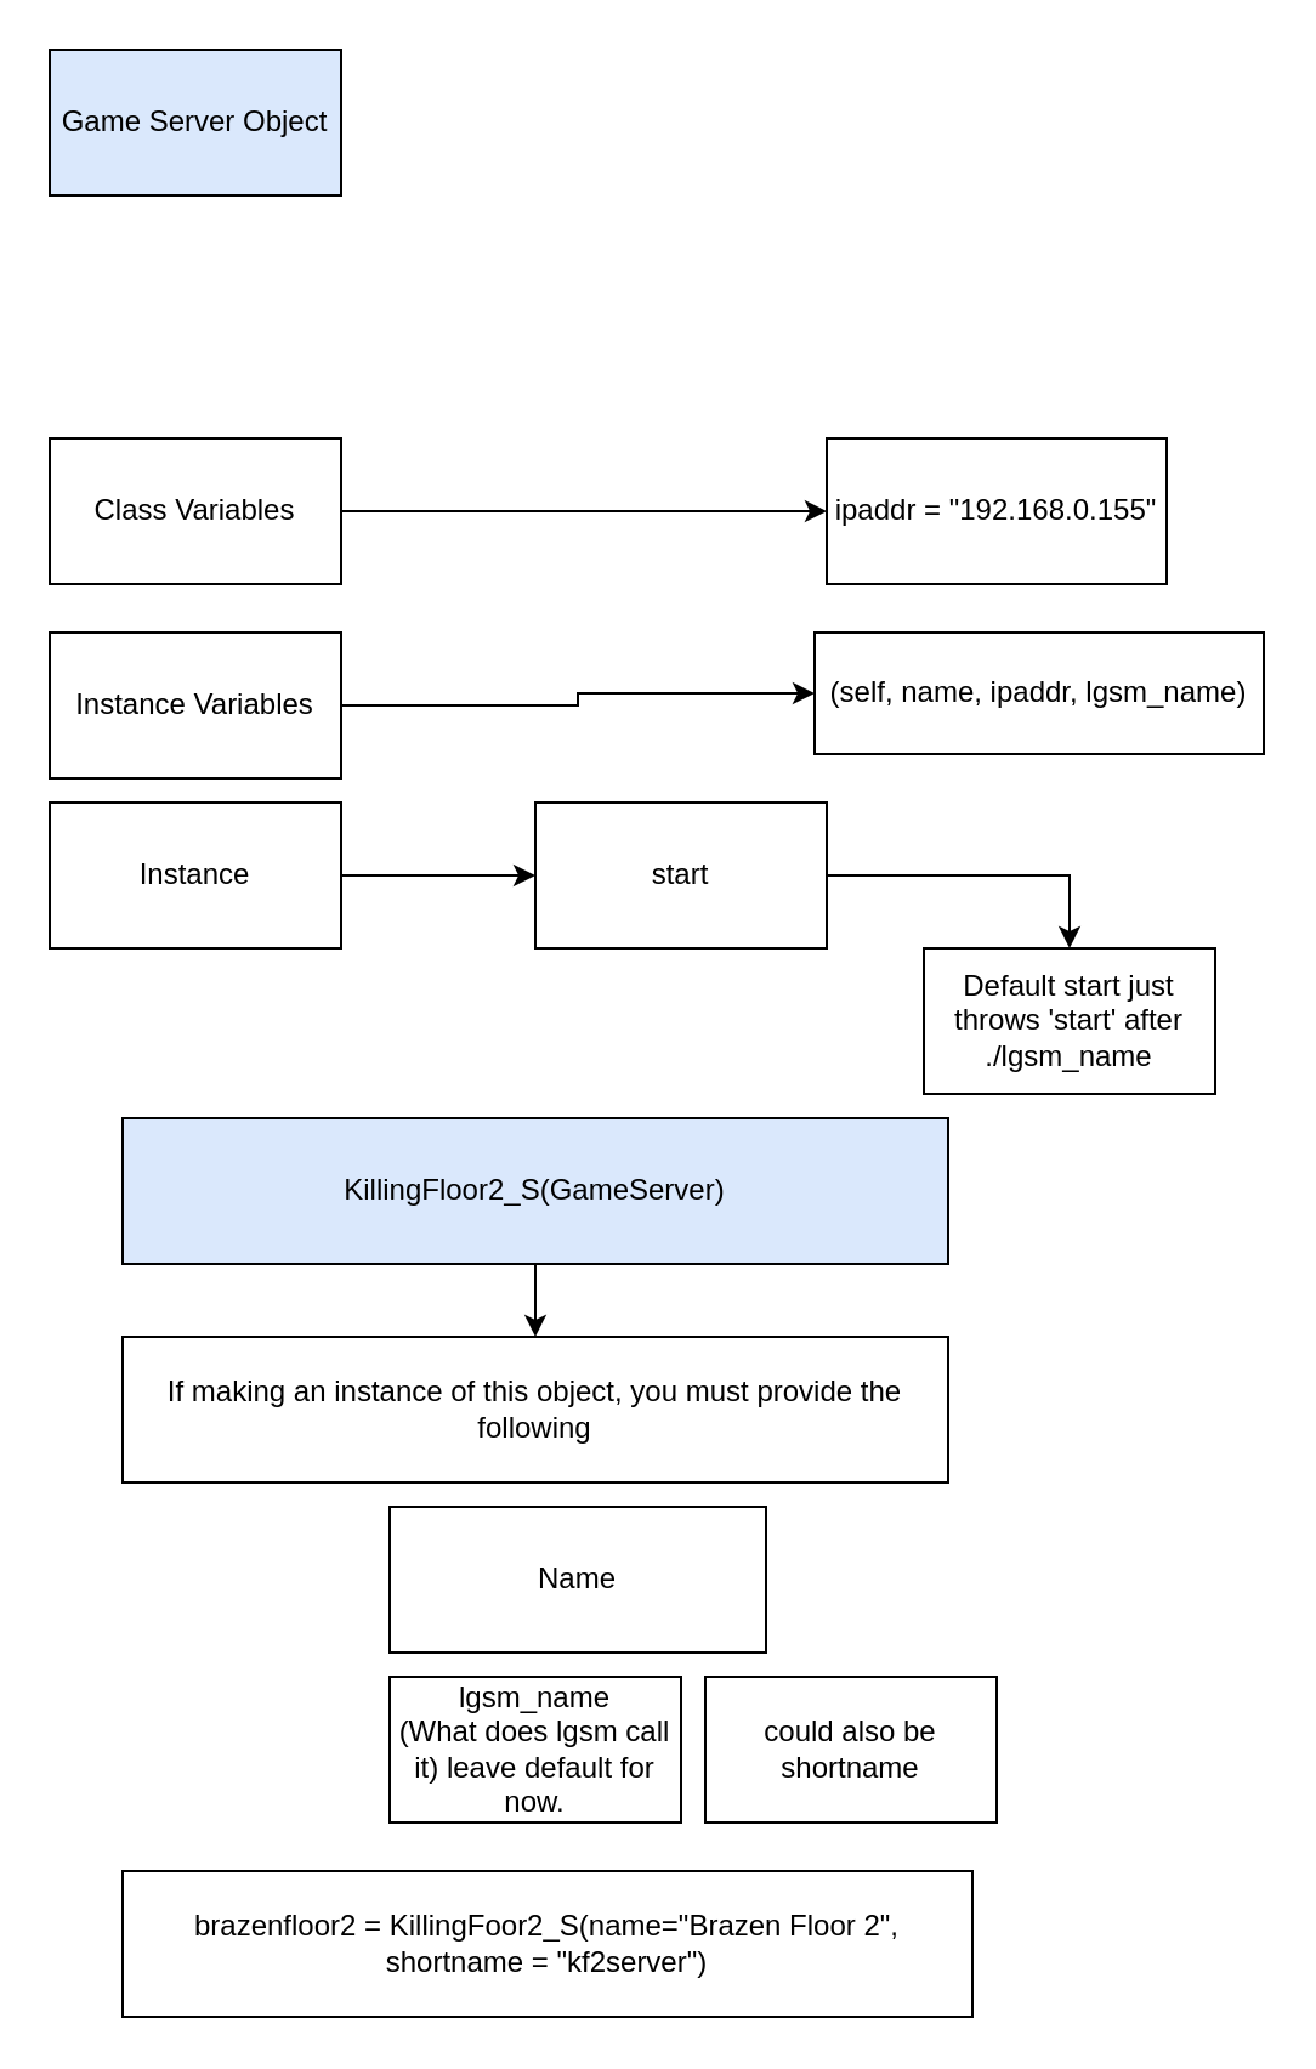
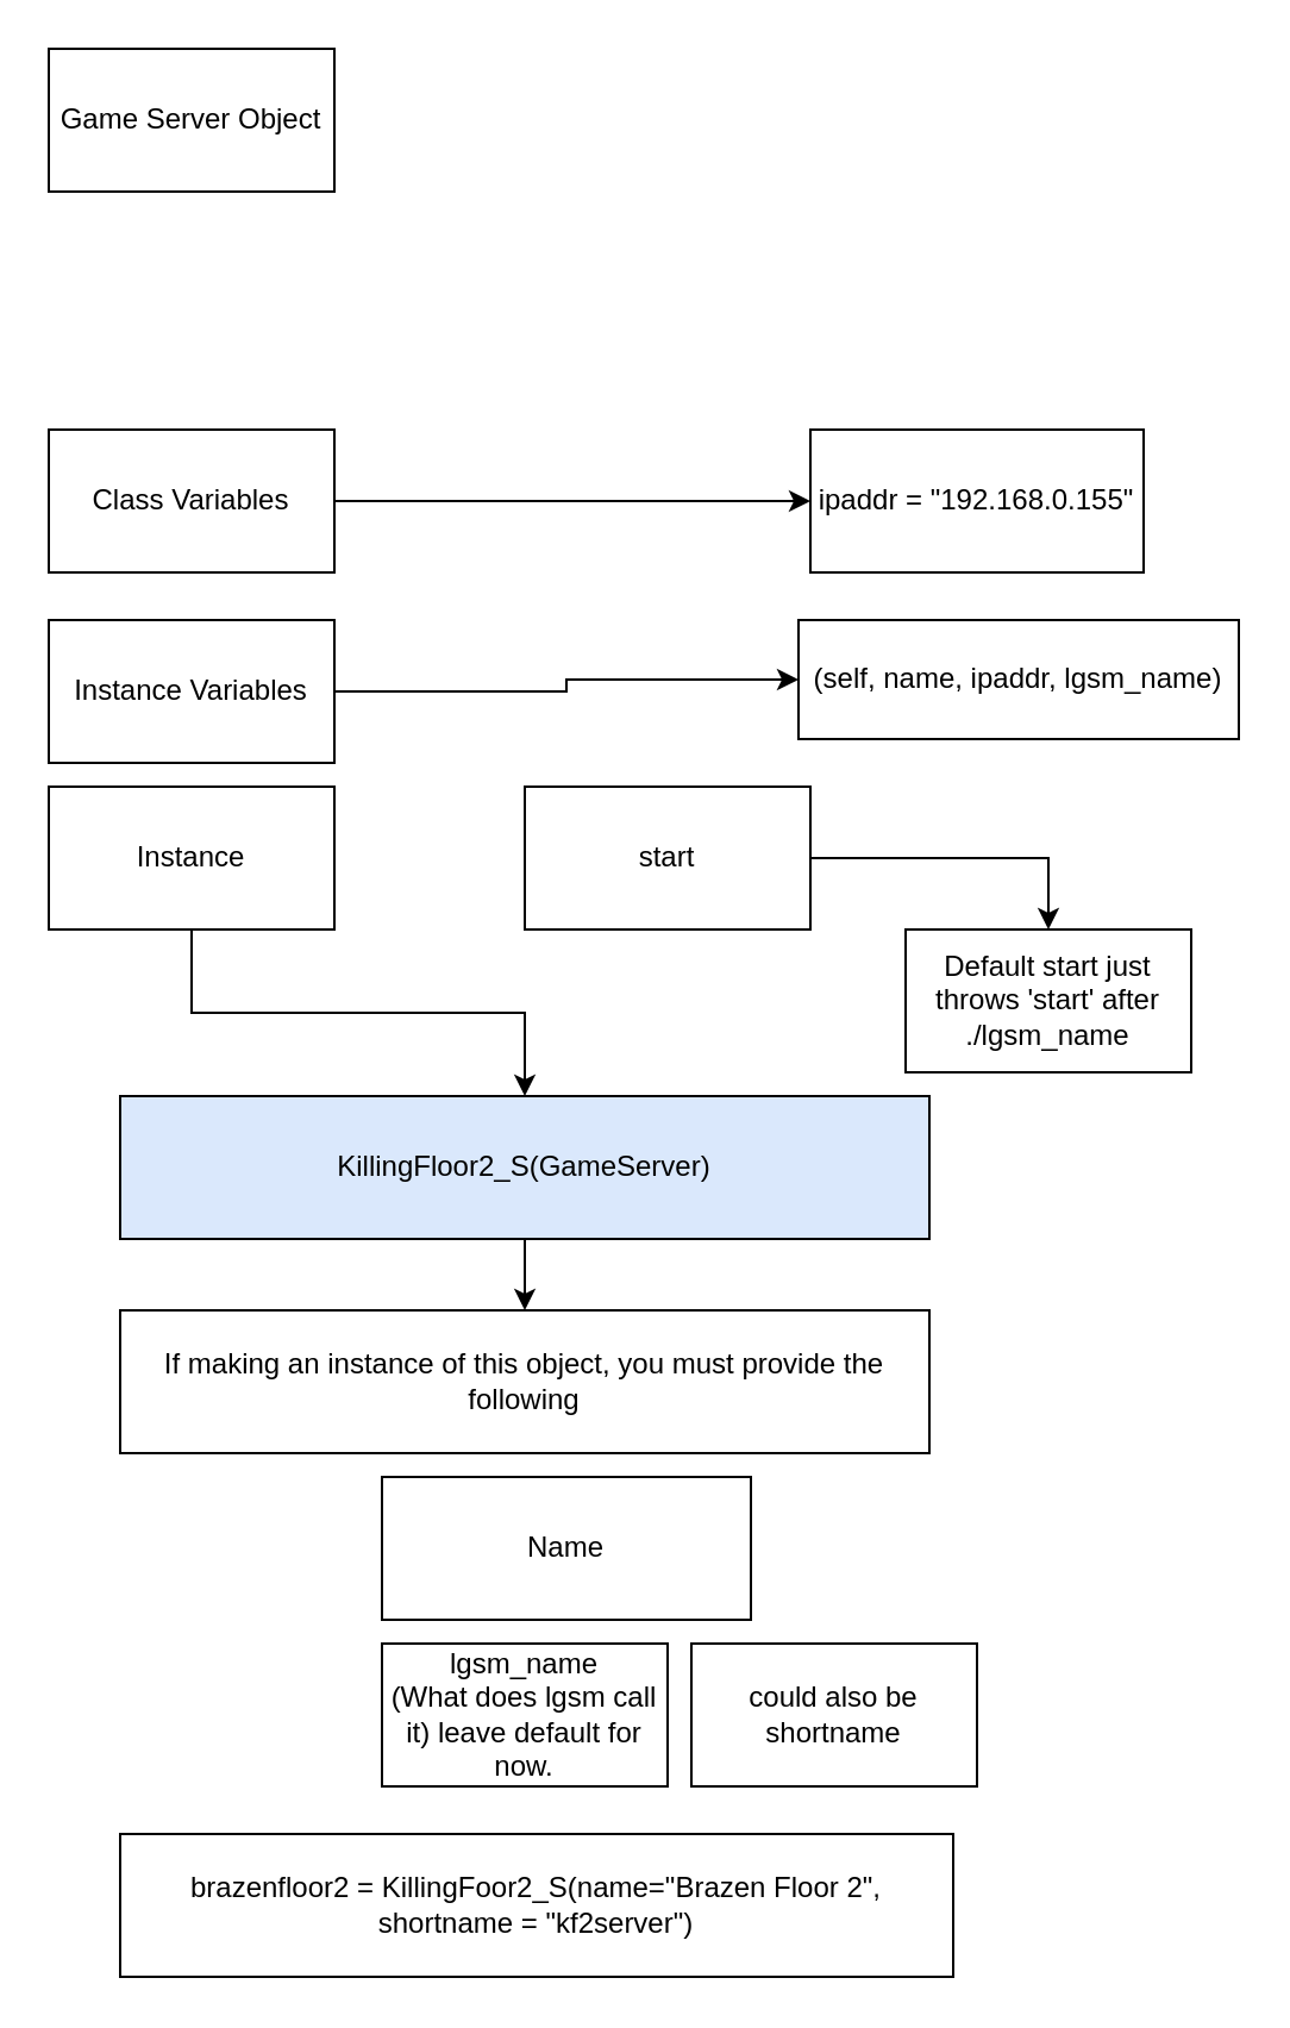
- <mxCell id="2" value="Game Server Object" style="rounded=0;whiteSpace=wrap;html=1;fillColor=#dae8fc;" parent="1" vertex="1"><mxGeometry x="20" y="20" width="120" height="60" as="geometry" /></mxCell>
+ <mxCell id="2" value="Game Server Object" style="rounded=0;whiteSpace=wrap;html=1;" parent="1" vertex="1"><mxGeometry x="20" y="20" width="120" height="60" as="geometry" /></mxCell>
- <mxCell id="3" value="" style="edgeStyle=orthogonalEdgeStyle;rounded=0;orthogonalLoop=1;jettySize=auto;html=1;" parent="1" source="4" target="6" edge="1"><mxGeometry relative="1" as="geometry" /></mxCell>
+ <mxCell id="3" value="" style="edgeStyle=orthogonalEdgeStyle;rounded=0;orthogonalLoop=1;jettySize=auto;html=1;" parent="1" source="4" target="14" edge="1"><mxGeometry relative="1" as="geometry" /></mxCell>
